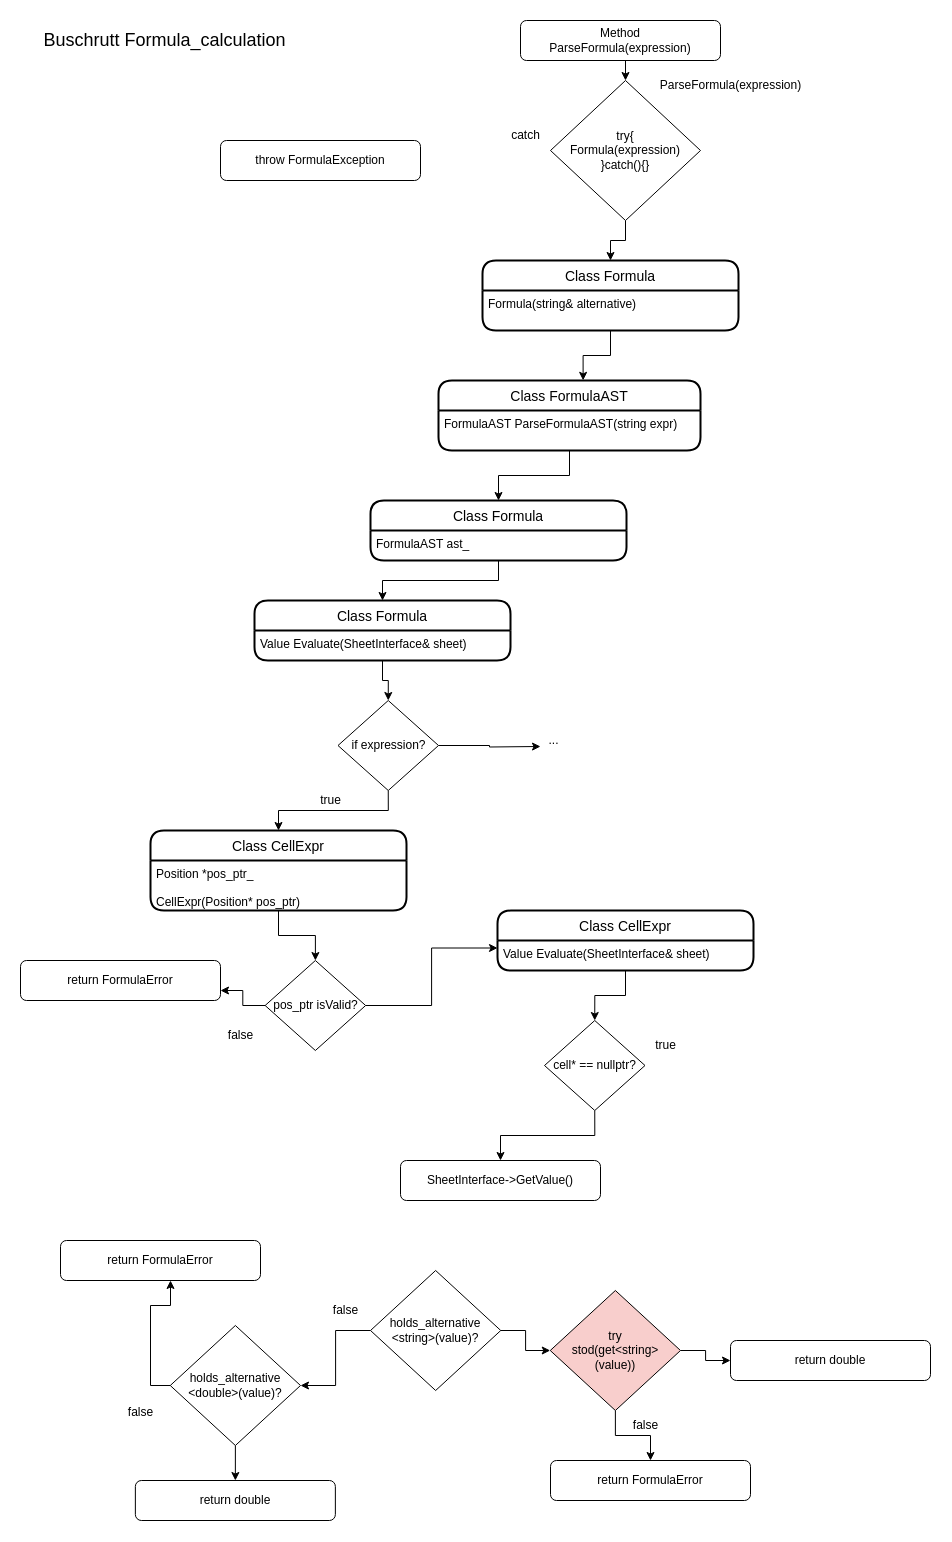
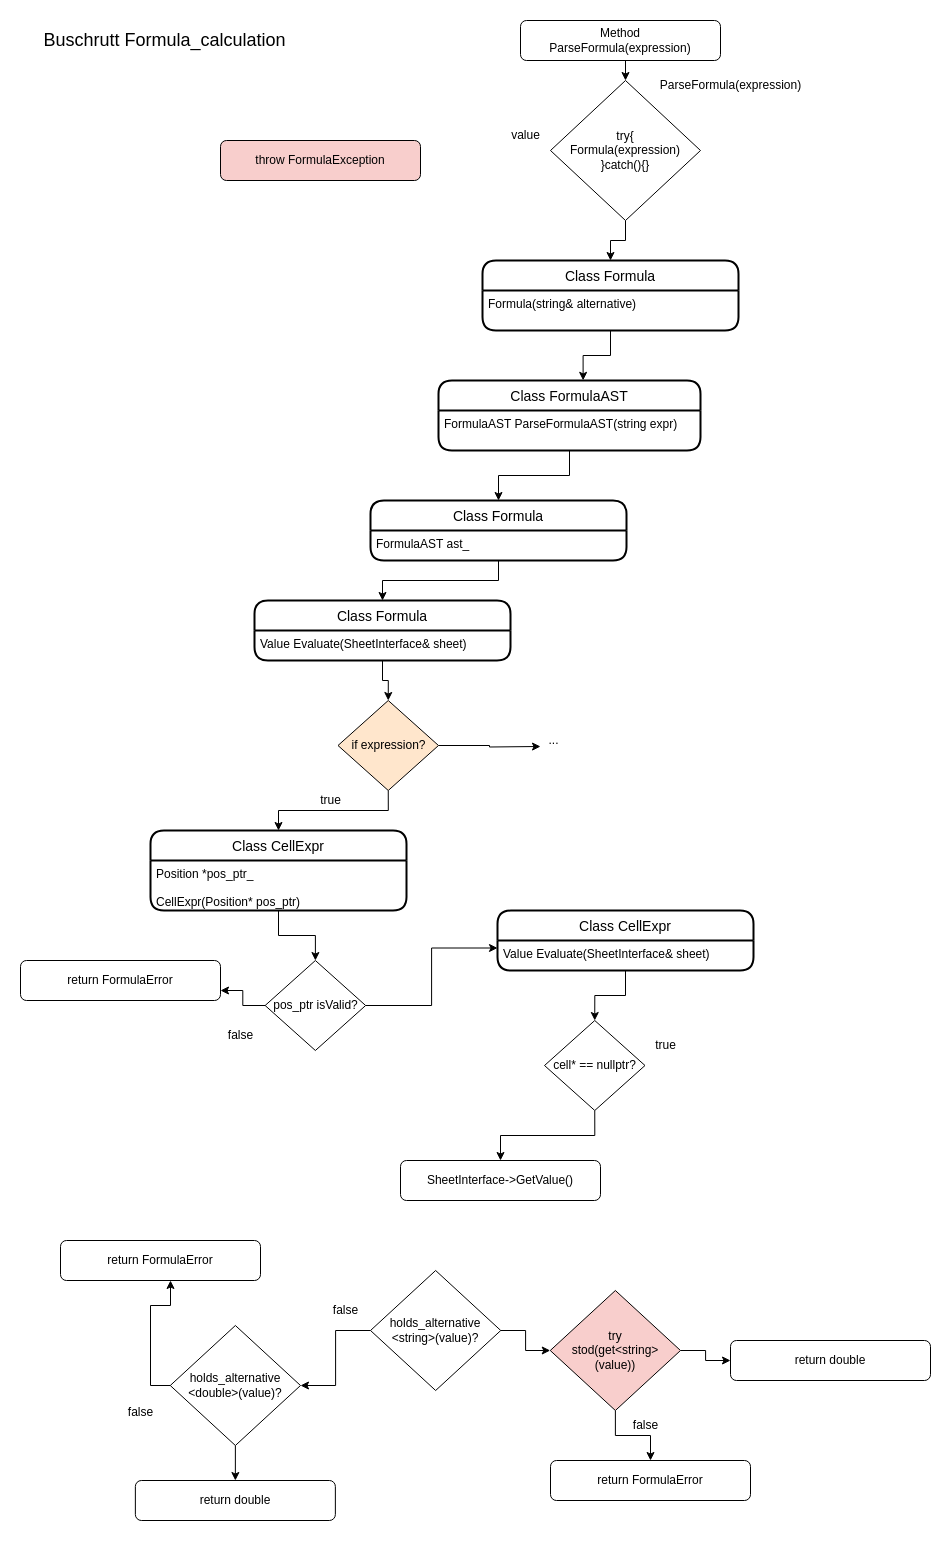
- <mxCell id="52" value="catch" style="text;html=1;align=center;verticalAlign=middle;resizable=0;points=[];autosize=1;strokeColor=none;fillColor=none;" vertex="1" parent="1"><mxGeometry x="500.25" y="120" width="50" height="30" as="geometry" /></mxCell>
+ <mxCell id="52" value="value" style="text;html=1;align=center;verticalAlign=middle;resizable=0;points=[];autosize=1;strokeColor=none;fillColor=none;" vertex="1" parent="1"><mxGeometry x="500.25" y="120" width="50" height="30" as="geometry" /></mxCell>
- <mxCell id="51" value="throw&amp;nbsp;FormulaException" style="rounded=1;whiteSpace=wrap;html=1;" vertex="1" parent="1"><mxGeometry x="220" y="140" width="200" height="40" as="geometry" /></mxCell>
+ <mxCell id="51" value="throw&amp;nbsp;FormulaException" style="rounded=1;whiteSpace=wrap;html=1;fillColor=#f8cecc;" vertex="1" parent="1"><mxGeometry x="220" y="140" width="200" height="40" as="geometry" /></mxCell>
- <mxCell id="17" value="if expression?" style="rhombus;whiteSpace=wrap;html=1;" vertex="1" parent="1"><mxGeometry x="337.5" y="700" width="100.5" height="90" as="geometry" /></mxCell>
+ <mxCell id="17" value="if expression?" style="rhombus;whiteSpace=wrap;html=1;fillColor=#ffe6cc;" vertex="1" parent="1"><mxGeometry x="337.5" y="700" width="100.5" height="90" as="geometry" /></mxCell>
